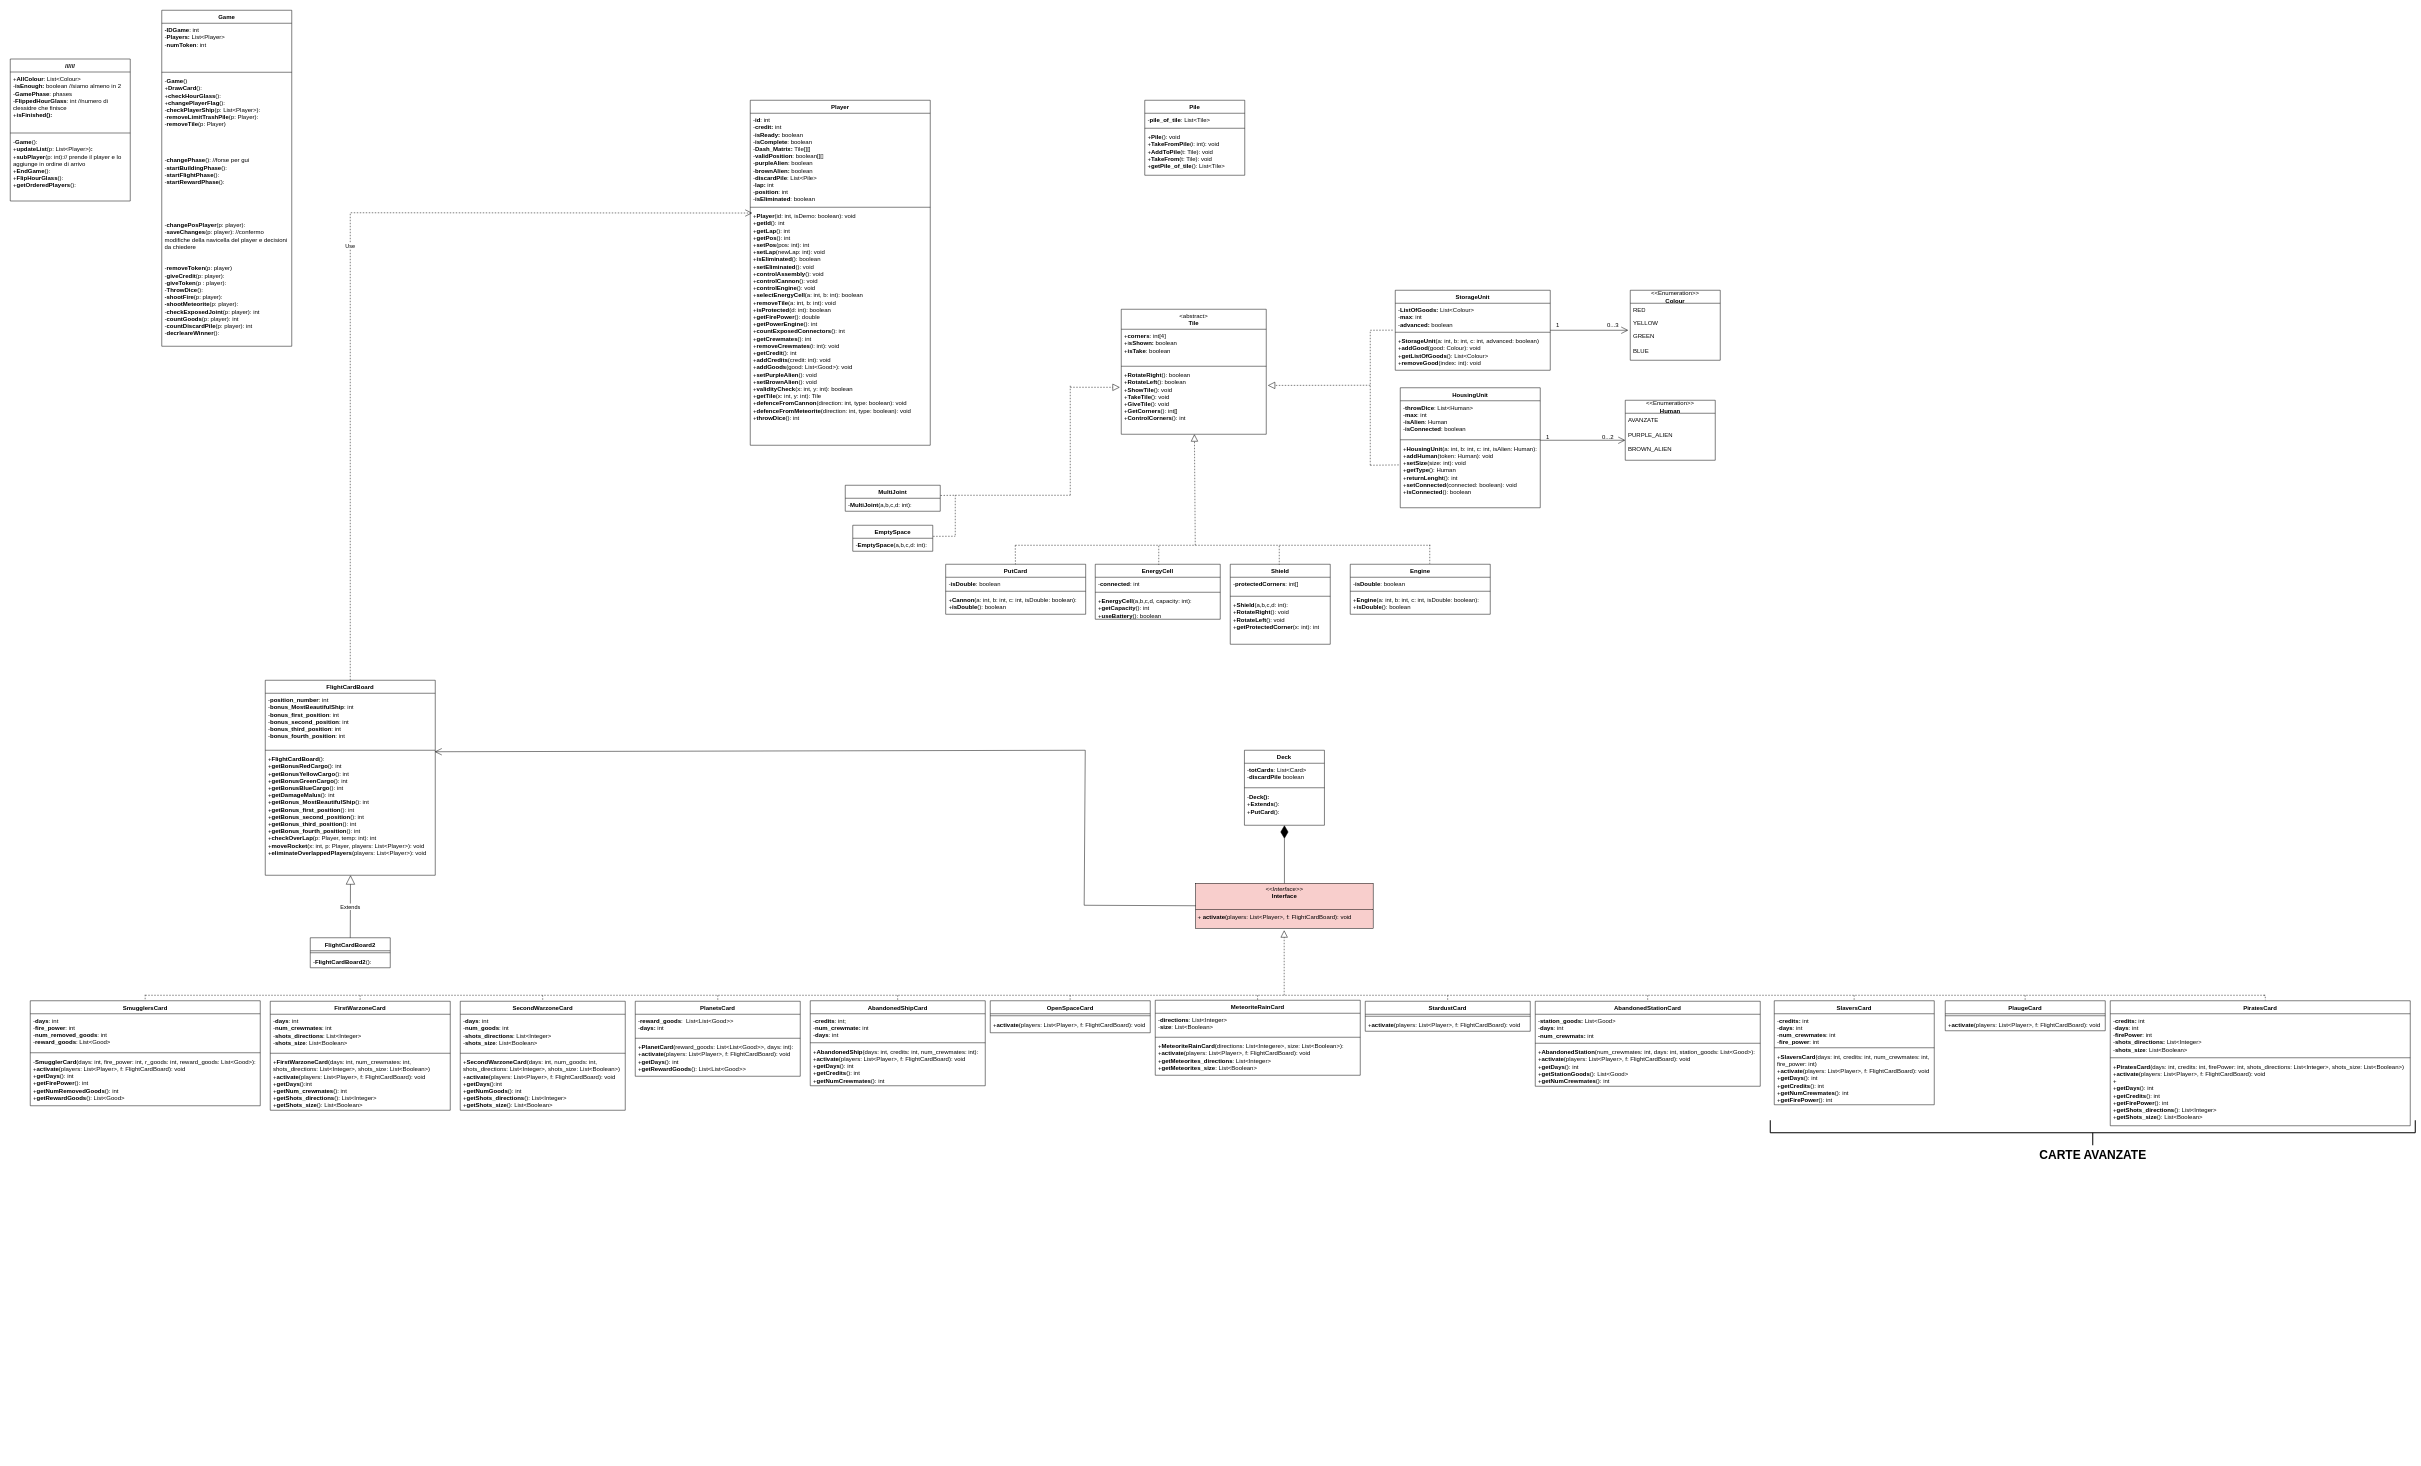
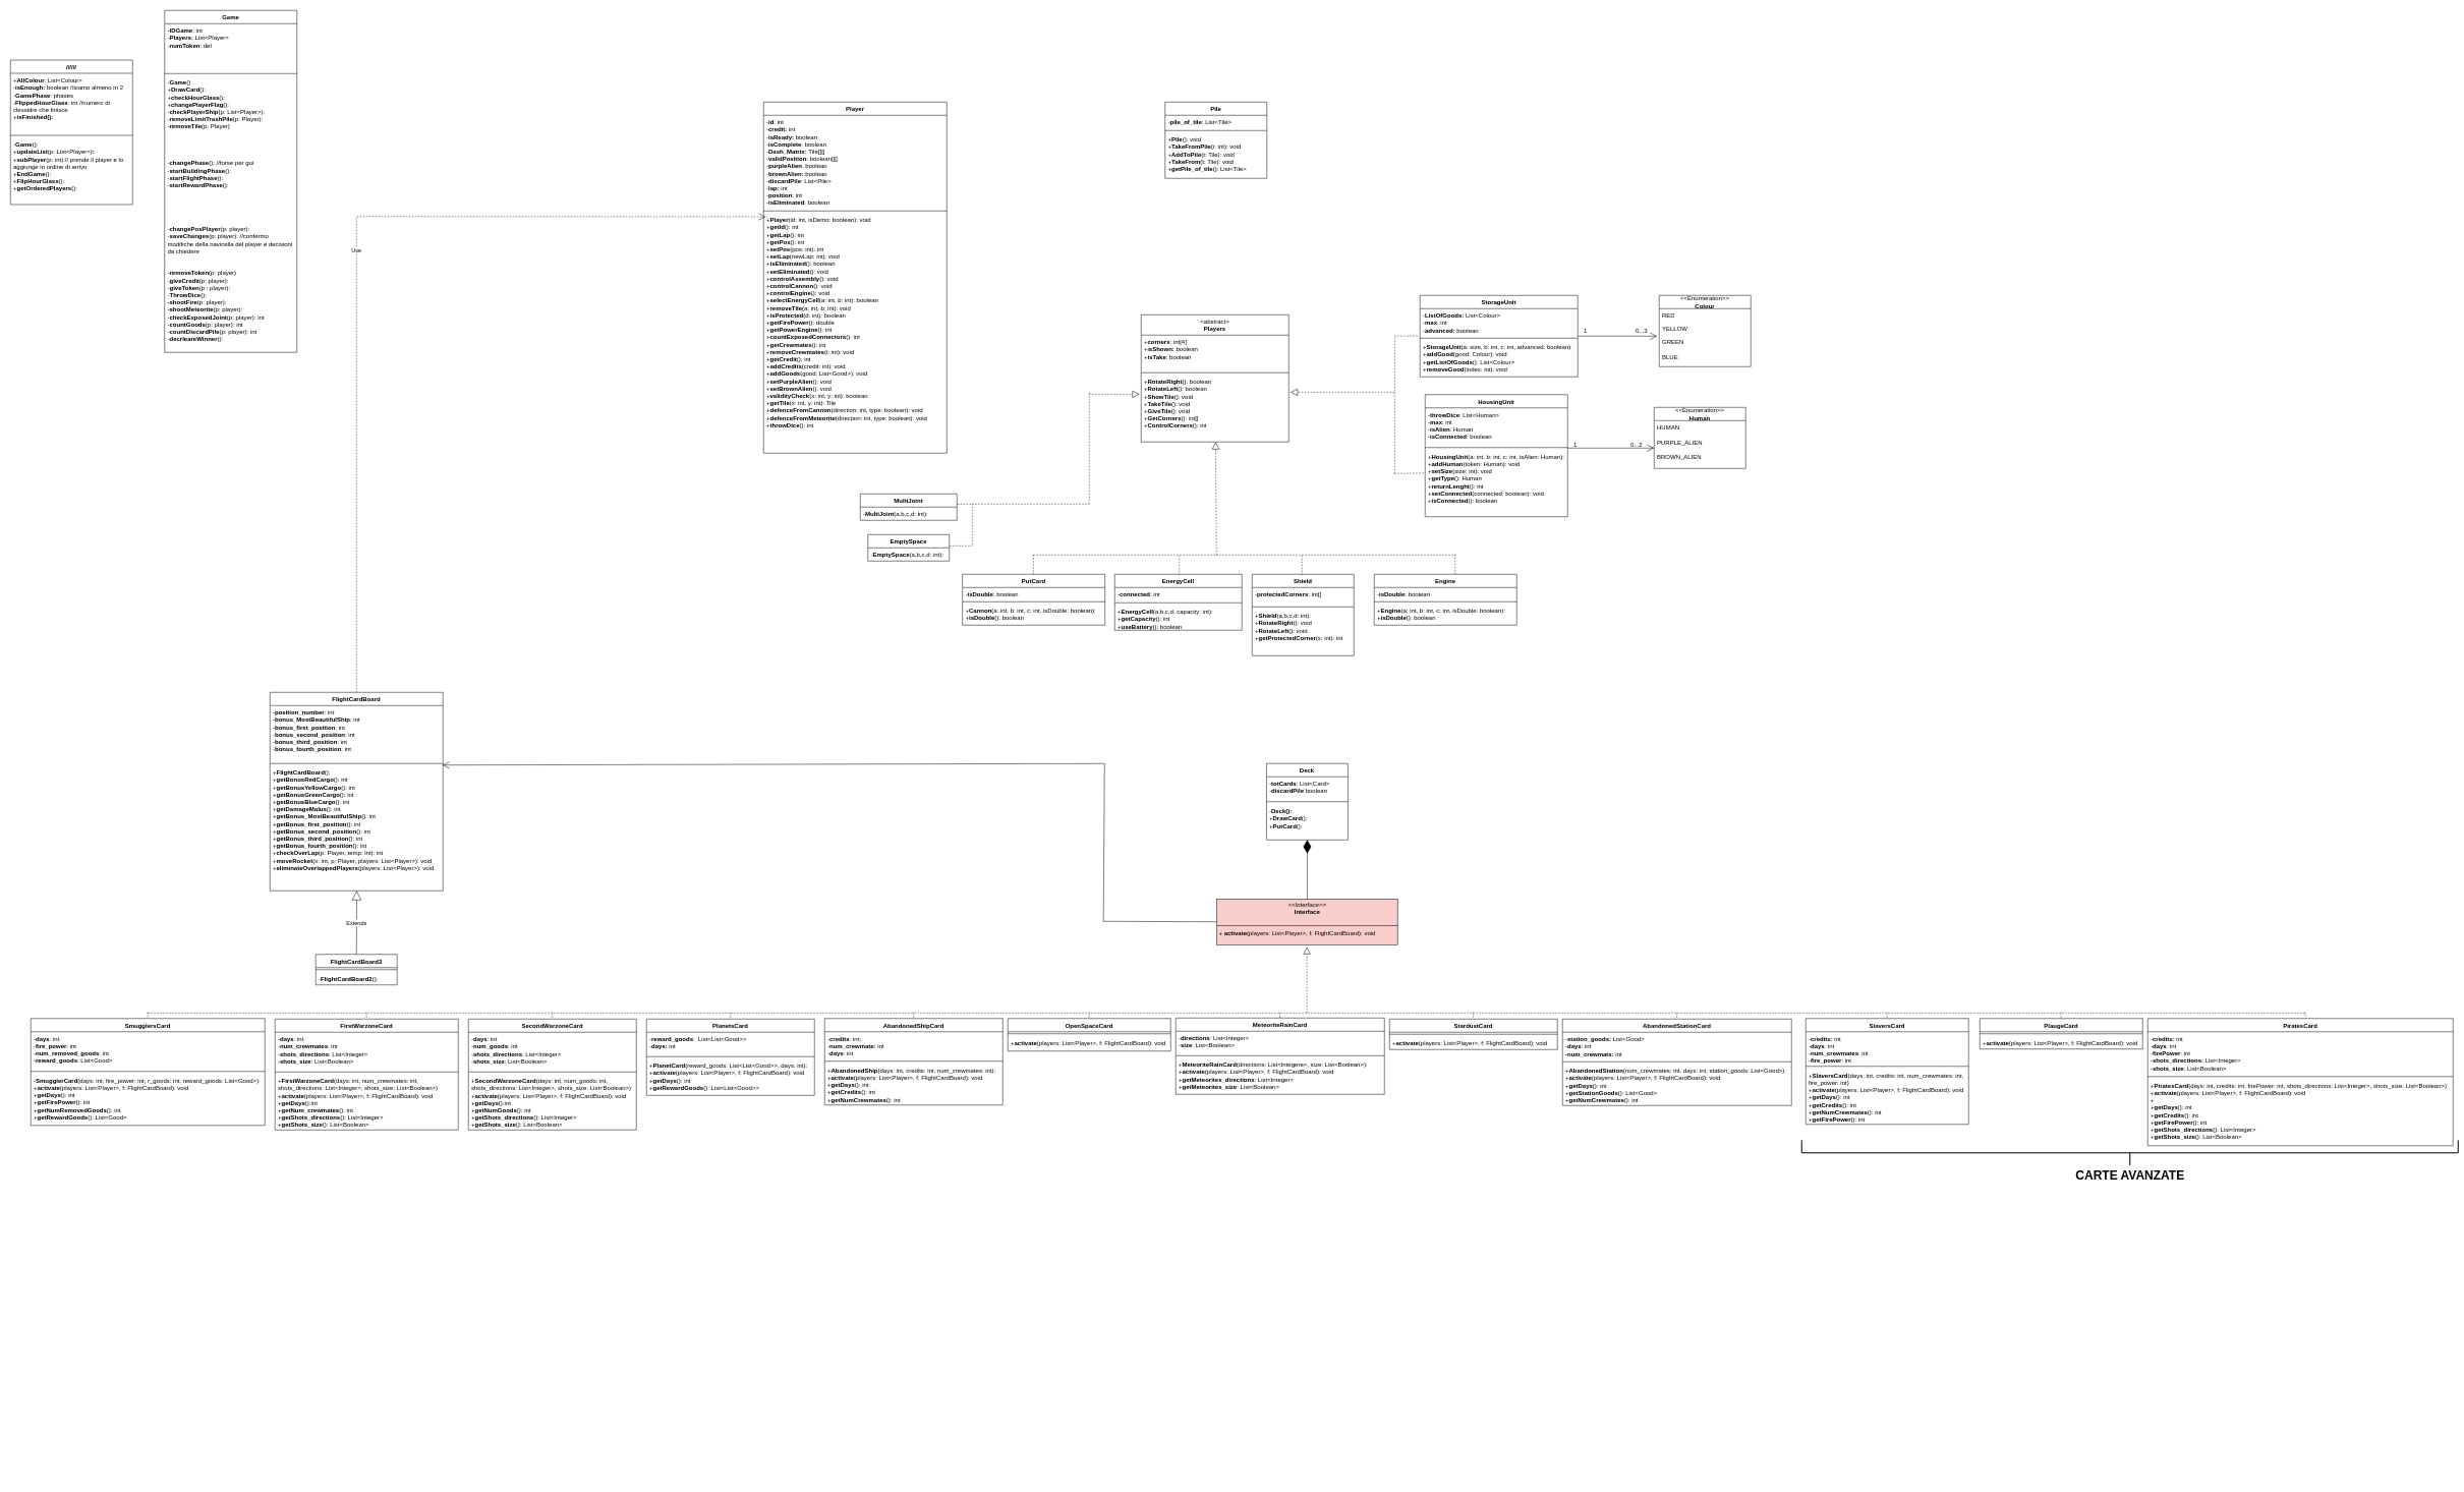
- <mxCell id="7" value="-IDGame&lt;span style=&quot;font-weight: normal;&quot;&gt;: int&lt;/span&gt;&lt;div&gt;&lt;span style=&quot;font-weight: normal;&quot;&gt;-&lt;/span&gt;Players: &lt;span style=&quot;font-weight: normal;&quot;&gt;List&amp;lt;Player&amp;gt;&lt;/span&gt;&lt;/div&gt;&lt;div&gt;&lt;span style=&quot;font-weight: normal;&quot;&gt;-&lt;/span&gt;numToken&lt;span style=&quot;font-weight: normal;&quot;&gt;: int&lt;/span&gt;&lt;/div&gt;" style="text;strokeColor=none;fillColor=none;align=left;verticalAlign=top;spacingLeft=4;spacingRight=4;overflow=hidden;rotatable=0;points=[[0,0.5],[1,0.5]];portConstraint=eastwest;whiteSpace=wrap;html=1;fontStyle=1" vertex="1" parent="6"><mxGeometry y="26" width="260" height="94" as="geometry" /></mxCell>
+ <mxCell id="7" value="-IDGame&lt;span style=&quot;font-weight: normal;&quot;&gt;: int&lt;/span&gt;&lt;div&gt;&lt;span style=&quot;font-weight: normal;&quot;&gt;-&lt;/span&gt;Players: &lt;span style=&quot;font-weight: normal;&quot;&gt;List&amp;lt;Player&amp;gt;&lt;/span&gt;&lt;/div&gt;&lt;div&gt;&lt;span style=&quot;font-weight: normal;&quot;&gt;-&lt;/span&gt;numToken&lt;span style=&quot;font-weight: normal;&quot;&gt;: del&lt;/span&gt;&lt;/div&gt;" style="text;strokeColor=none;fillColor=none;align=left;verticalAlign=top;spacingLeft=4;spacingRight=4;overflow=hidden;rotatable=0;points=[[0,0.5],[1,0.5]];portConstraint=eastwest;whiteSpace=wrap;html=1;fontStyle=1" vertex="1" parent="6"><mxGeometry y="26" width="260" height="94" as="geometry" /></mxCell>
- <mxCell id="10" value="&lt;div&gt;&lt;span style=&quot;font-weight: normal;&quot;&gt;&amp;lt;abstract&amp;gt;&lt;/span&gt;&lt;/div&gt;&lt;div&gt;Tile&lt;/div&gt;" style="swimlane;fontStyle=1;align=center;verticalAlign=top;childLayout=stackLayout;horizontal=1;startSize=40;horizontalStack=0;resizeParent=1;resizeParentMax=0;resizeLast=0;collapsible=1;marginBottom=0;whiteSpace=wrap;html=1;" vertex="1" parent="1"><mxGeometry x="2242" y="618" width="290" height="250" as="geometry" /></mxCell>
+ <mxCell id="10" value="&lt;div&gt;&lt;span style=&quot;font-weight: normal;&quot;&gt;&amp;lt;abstract&amp;gt;&lt;/span&gt;&lt;/div&gt;&lt;div&gt;Players&lt;/div&gt;" style="swimlane;fontStyle=1;align=center;verticalAlign=top;childLayout=stackLayout;horizontal=1;startSize=40;horizontalStack=0;resizeParent=1;resizeParentMax=0;resizeLast=0;collapsible=1;marginBottom=0;whiteSpace=wrap;html=1;" vertex="1" parent="1"><mxGeometry x="2242" y="618" width="290" height="250" as="geometry" /></mxCell>
- <mxCell id="87" value="+&lt;span style=&quot;font-weight: 700; text-align: center;&quot;&gt;StorageUnit&lt;/span&gt;&lt;span style=&quot;text-align: center;&quot;&gt;(a: int, b: int, c: int, advanced: boolean)&lt;/span&gt;&lt;div&gt;&lt;span style=&quot;text-align: center;&quot;&gt;+&lt;b&gt;addGood&lt;/b&gt;(good: Colour): void&lt;/span&gt;&lt;/div&gt;&lt;div&gt;&lt;span style=&quot;text-align: center;&quot;&gt;+&lt;b&gt;getListOfGoods&lt;/b&gt;(): List&amp;lt;Colour&amp;gt;&lt;/span&gt;&lt;/div&gt;&lt;div&gt;&lt;span style=&quot;text-align: center;&quot;&gt;+&lt;b&gt;removeGood&lt;/b&gt;(index: int): void&lt;/span&gt;&lt;/div&gt;" style="text;strokeColor=none;fillColor=none;align=left;verticalAlign=top;spacingLeft=4;spacingRight=4;overflow=hidden;rotatable=0;points=[[0,0.5],[1,0.5]];portConstraint=eastwest;whiteSpace=wrap;html=1;" vertex="1" parent="84"><mxGeometry y="88" width="310" height="72" as="geometry" /></mxCell>
+ <mxCell id="87" value="+&lt;span style=&quot;font-weight: 700; text-align: center;&quot;&gt;StorageUnit&lt;/span&gt;&lt;span style=&quot;text-align: center;&quot;&gt;(a: size, b: int, c: int, advanced: boolean)&lt;/span&gt;&lt;div&gt;&lt;span style=&quot;text-align: center;&quot;&gt;+&lt;b&gt;addGood&lt;/b&gt;(good: Colour): void&lt;/span&gt;&lt;/div&gt;&lt;div&gt;&lt;span style=&quot;text-align: center;&quot;&gt;+&lt;b&gt;getListOfGoods&lt;/b&gt;(): List&amp;lt;Colour&amp;gt;&lt;/span&gt;&lt;/div&gt;&lt;div&gt;&lt;span style=&quot;text-align: center;&quot;&gt;+&lt;b&gt;removeGood&lt;/b&gt;(index: int): void&lt;/span&gt;&lt;/div&gt;" style="text;strokeColor=none;fillColor=none;align=left;verticalAlign=top;spacingLeft=4;spacingRight=4;overflow=hidden;rotatable=0;points=[[0,0.5],[1,0.5]];portConstraint=eastwest;whiteSpace=wrap;html=1;" vertex="1" parent="84"><mxGeometry y="88" width="310" height="72" as="geometry" /></mxCell>
- <mxCell id="124" value="AVANZATE&lt;div&gt;&lt;br&gt;&lt;/div&gt;&lt;div&gt;PURPLE_ALIEN&lt;/div&gt;&lt;div&gt;&lt;br&gt;&lt;/div&gt;&lt;div&gt;BROWN_ALIEN&lt;/div&gt;" style="text;strokeColor=none;fillColor=none;align=left;verticalAlign=top;spacingLeft=4;spacingRight=4;overflow=hidden;rotatable=0;points=[[0,0.5],[1,0.5]];portConstraint=eastwest;whiteSpace=wrap;html=1;" vertex="1" parent="123"><mxGeometry y="26" width="180" height="94" as="geometry" /></mxCell>
+ <mxCell id="124" value="HUMAN&lt;div&gt;&lt;br&gt;&lt;/div&gt;&lt;div&gt;PURPLE_ALIEN&lt;/div&gt;&lt;div&gt;&lt;br&gt;&lt;/div&gt;&lt;div&gt;BROWN_ALIEN&lt;/div&gt;" style="text;strokeColor=none;fillColor=none;align=left;verticalAlign=top;spacingLeft=4;spacingRight=4;overflow=hidden;rotatable=0;points=[[0,0.5],[1,0.5]];portConstraint=eastwest;whiteSpace=wrap;html=1;" vertex="1" parent="123"><mxGeometry y="26" width="180" height="94" as="geometry" /></mxCell>
- <mxCell id="99" value="&lt;div&gt;-&lt;b&gt;Deck():&lt;/b&gt;&lt;/div&gt;+&lt;b&gt;Extends&lt;/b&gt;():&lt;div&gt;+&lt;b&gt;PutCard&lt;/b&gt;():&lt;/div&gt;&lt;div&gt;&lt;br&gt;&lt;div&gt;&lt;br&gt;&lt;/div&gt;&lt;/div&gt;" style="text;strokeColor=none;fillColor=none;align=left;verticalAlign=top;spacingLeft=4;spacingRight=4;overflow=hidden;rotatable=0;points=[[0,0.5],[1,0.5]];portConstraint=eastwest;whiteSpace=wrap;html=1;" vertex="1" parent="96"><mxGeometry y="80" width="160" height="70" as="geometry" /></mxCell>
+ <mxCell id="99" value="&lt;div&gt;-&lt;b&gt;Deck():&lt;/b&gt;&lt;/div&gt;+&lt;b&gt;DrawCard&lt;/b&gt;():&lt;div&gt;+&lt;b&gt;PutCard&lt;/b&gt;():&lt;/div&gt;&lt;div&gt;&lt;br&gt;&lt;div&gt;&lt;br&gt;&lt;/div&gt;&lt;/div&gt;" style="text;strokeColor=none;fillColor=none;align=left;verticalAlign=top;spacingLeft=4;spacingRight=4;overflow=hidden;rotatable=0;points=[[0,0.5],[1,0.5]];portConstraint=eastwest;whiteSpace=wrap;html=1;" vertex="1" parent="96"><mxGeometry y="80" width="160" height="70" as="geometry" /></mxCell>
